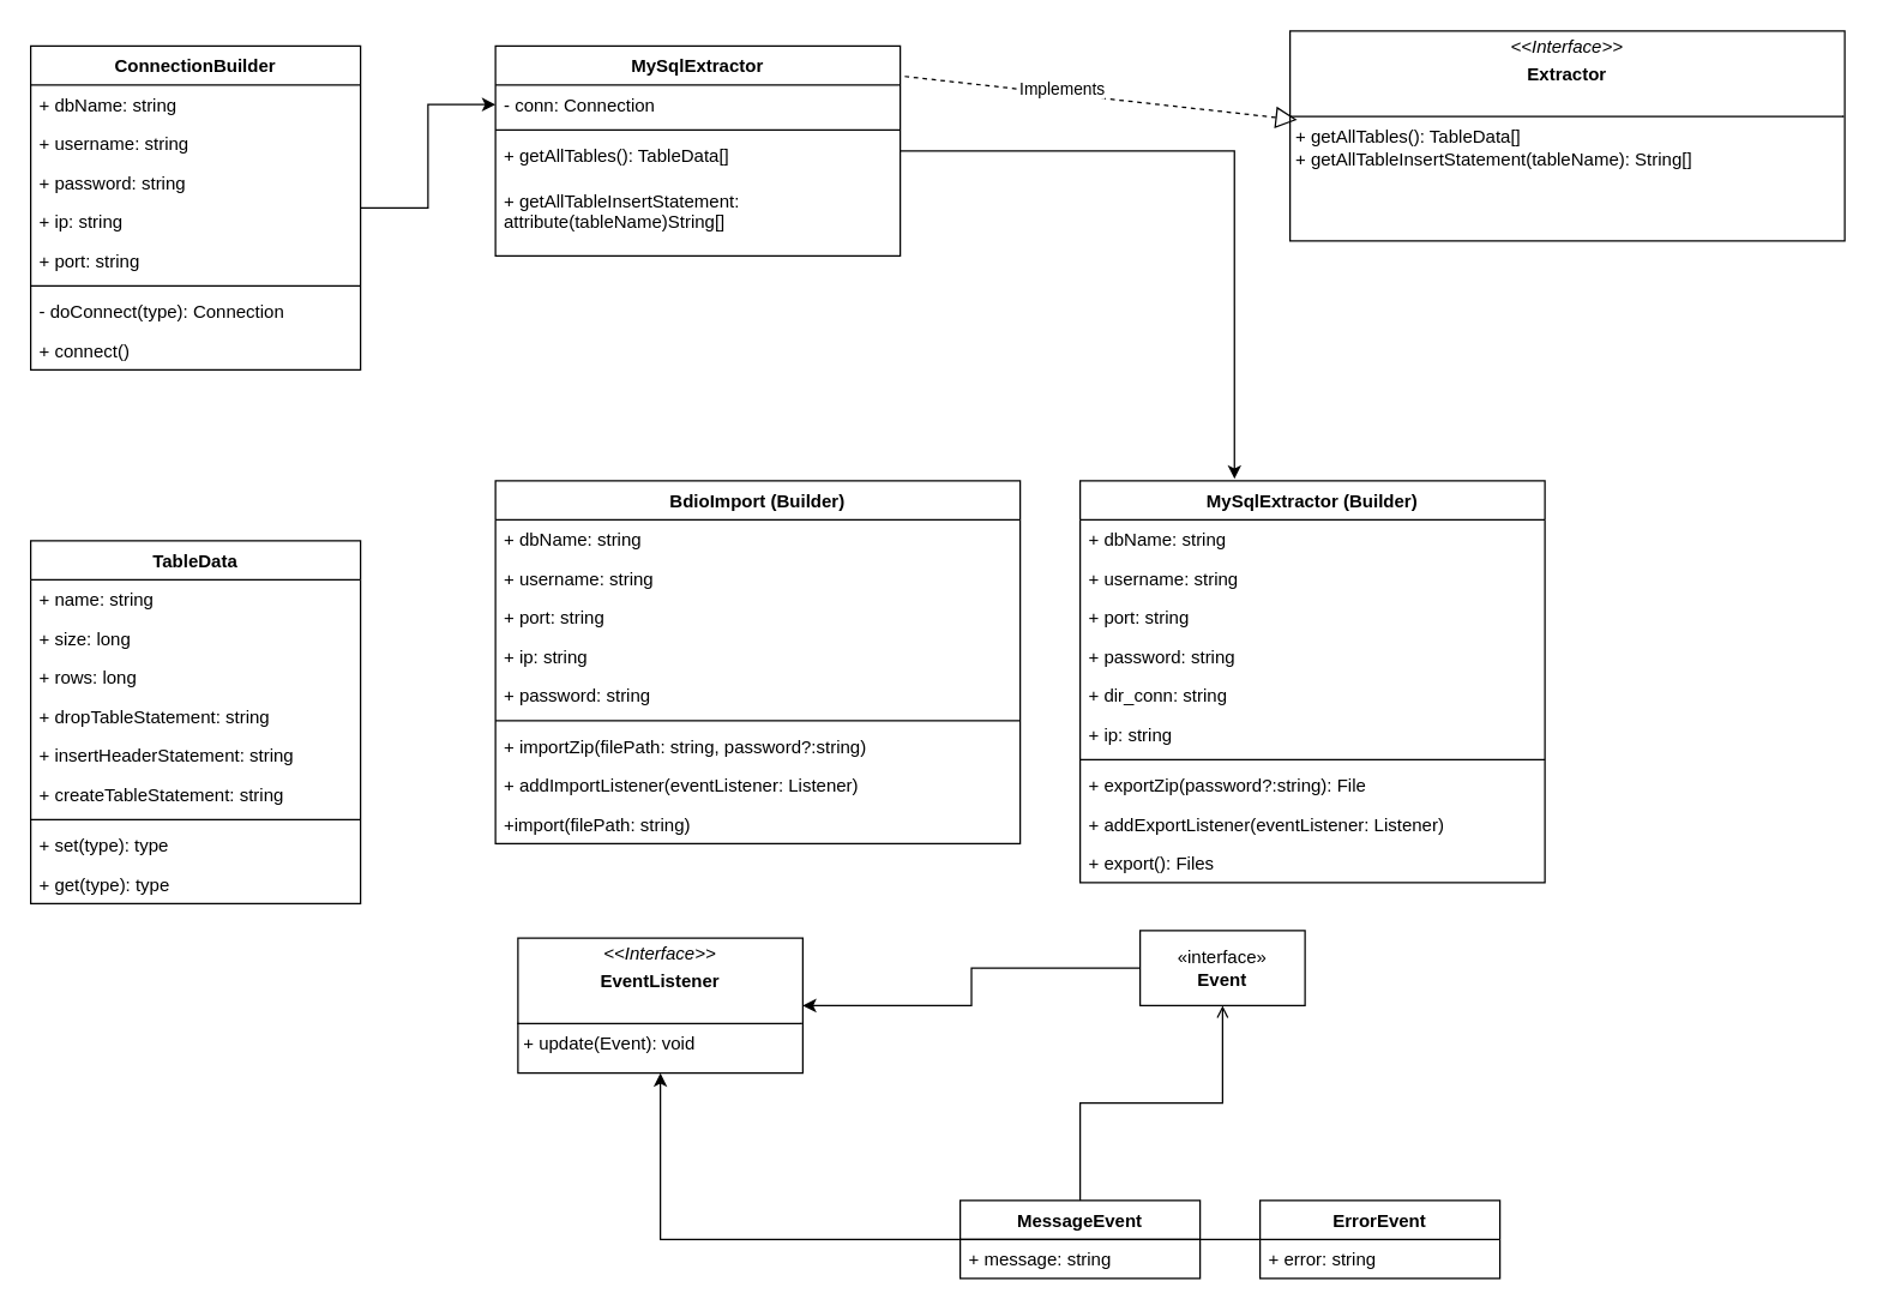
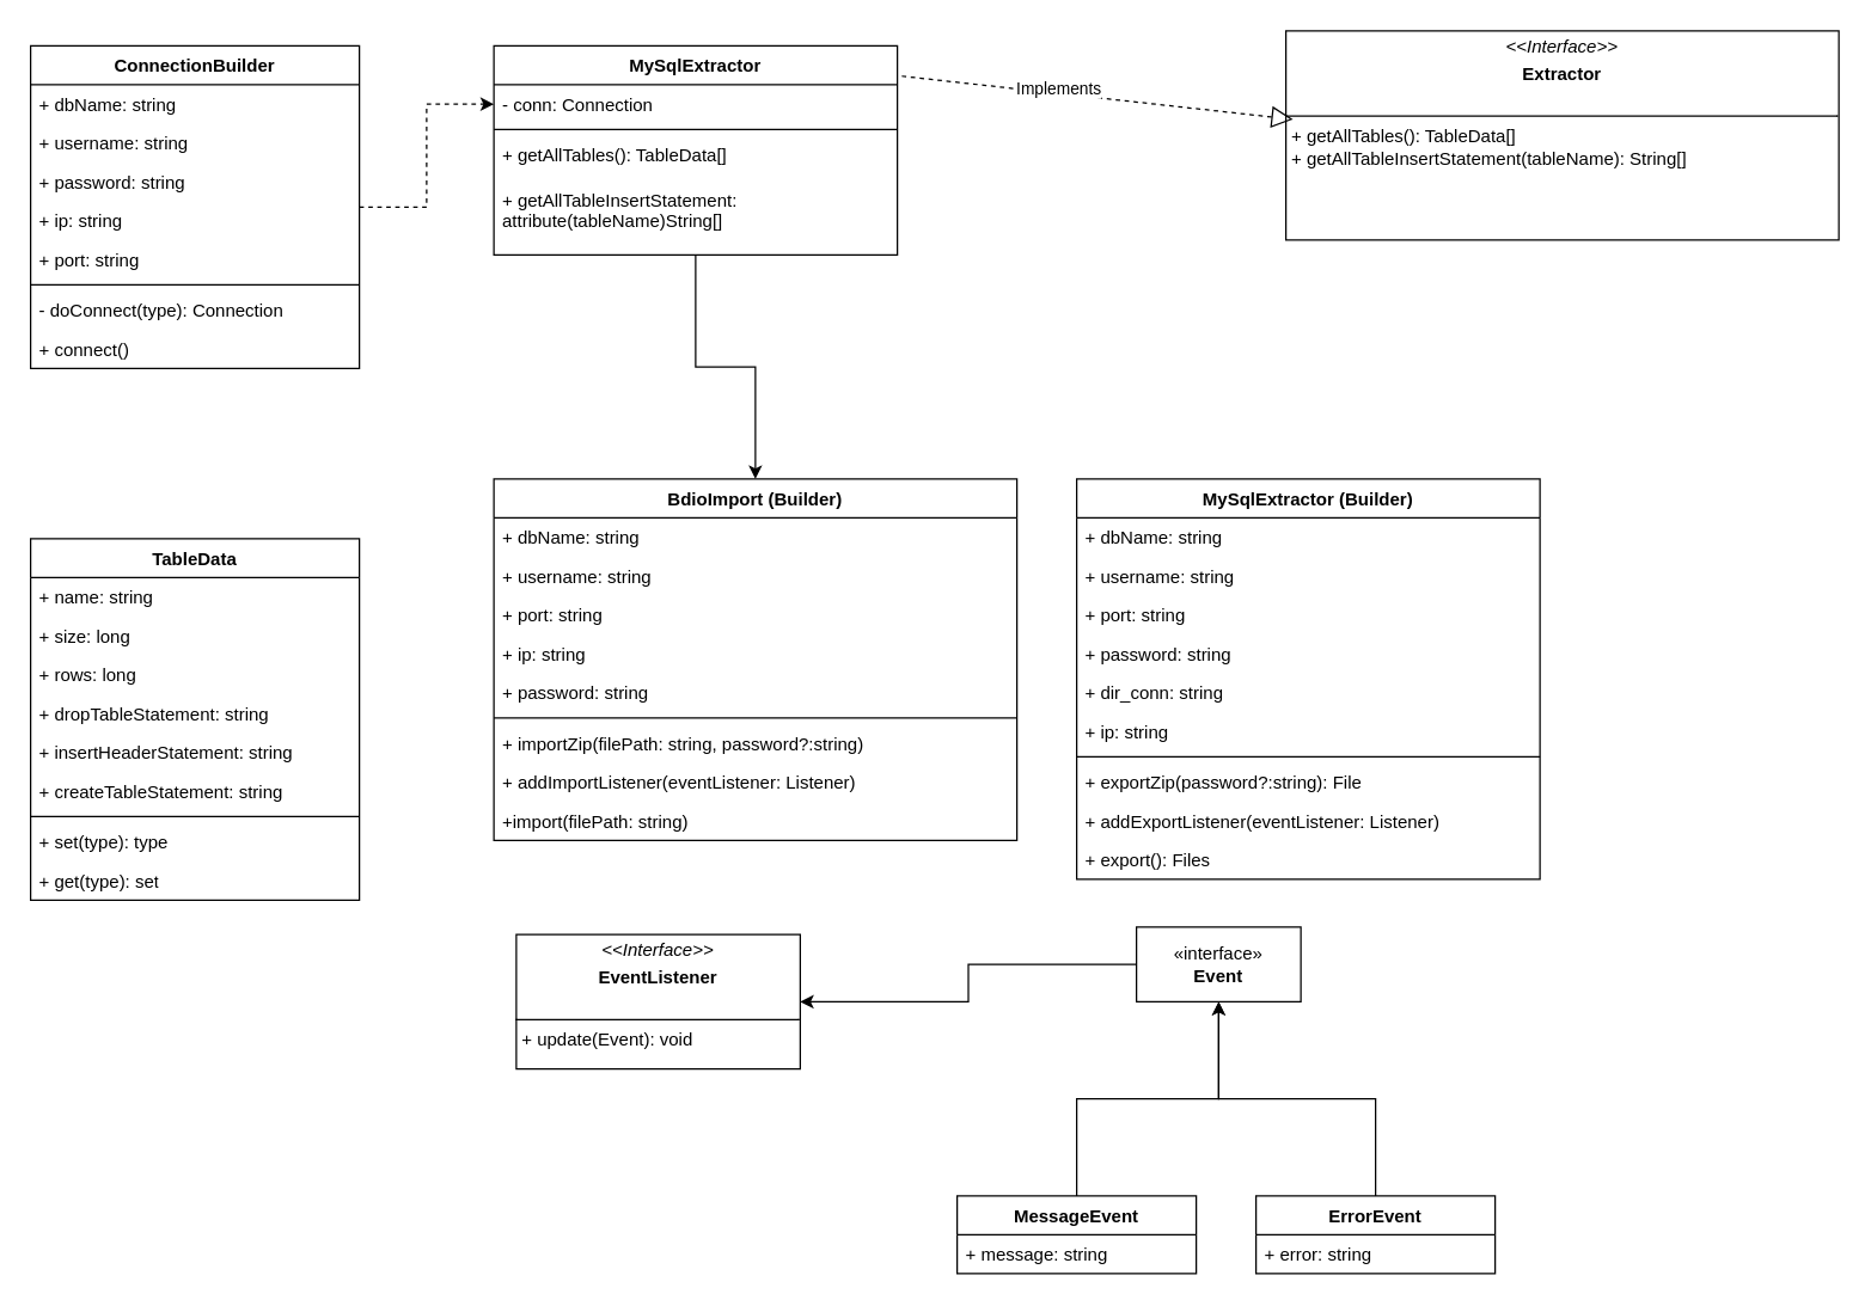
- <mxCell id="42" style="edgeStyle=orthogonalEdgeStyle;rounded=0;orthogonalLoop=1;jettySize=auto;html=1;entryX=0.332;entryY=-0.005;entryDx=0;entryDy=0;entryPerimeter=0;" edge="1" parent="1" source="13" target="31"><mxGeometry relative="1" as="geometry" /></mxCell>
- <mxCell id="2" style="edgeStyle=orthogonalEdgeStyle;rounded=0;orthogonalLoop=1;jettySize=auto;html=1;entryX=0;entryY=0.5;entryDx=0;entryDy=0;" edge="1" parent="1" source="3" target="14"><mxGeometry relative="1" as="geometry" /></mxCell>
+ <mxCell id="2" style="edgeStyle=orthogonalEdgeStyle;rounded=0;orthogonalLoop=1;jettySize=auto;html=1;entryX=0;entryY=0.5;entryDx=0;entryDy=0;dashed=1;" edge="1" parent="1" source="3" target="14"><mxGeometry relative="1" as="geometry" /></mxCell>
+ <mxCell id="12" style="edgeStyle=orthogonalEdgeStyle;rounded=0;orthogonalLoop=1;jettySize=auto;html=1;entryX=0.5;entryY=0;entryDx=0;entryDy=0;" edge="1" parent="1" source="13" target="21"><mxGeometry relative="1" as="geometry" /></mxCell>
- <mxCell id="52" value="+ get(type): type" style="text;strokeColor=none;fillColor=none;align=left;verticalAlign=top;spacingLeft=4;spacingRight=4;overflow=hidden;rotatable=0;points=[[0,0.5],[1,0.5]];portConstraint=eastwest;whiteSpace=wrap;html=1;" vertex="1" parent="43"><mxGeometry y="216" width="220" height="26" as="geometry" /></mxCell>
+ <mxCell id="52" value="+ get(type): set" style="text;strokeColor=none;fillColor=none;align=left;verticalAlign=top;spacingLeft=4;spacingRight=4;overflow=hidden;rotatable=0;points=[[0,0.5],[1,0.5]];portConstraint=eastwest;whiteSpace=wrap;html=1;" vertex="1" parent="43"><mxGeometry y="216" width="220" height="26" as="geometry" /></mxCell>
- <mxCell id="56" style="edgeStyle=orthogonalEdgeStyle;rounded=0;orthogonalLoop=1;jettySize=auto;html=1;entryX=0.5;entryY=1;entryDx=0;entryDy=0;endArrow=open;" edge="1" parent="1" source="57" target="55"><mxGeometry relative="1" as="geometry" /></mxCell>
+ <mxCell id="56" style="edgeStyle=orthogonalEdgeStyle;rounded=0;orthogonalLoop=1;jettySize=auto;html=1;entryX=0.5;entryY=1;entryDx=0;entryDy=0;" edge="1" parent="1" source="57" target="55"><mxGeometry relative="1" as="geometry" /></mxCell>
- <mxCell id="59" style="edgeStyle=orthogonalEdgeStyle;rounded=0;orthogonalLoop=1;jettySize=auto;html=1;" edge="1" parent="1" source="60" target="53"><mxGeometry relative="1" as="geometry" /></mxCell>
+ <mxCell id="59" style="edgeStyle=orthogonalEdgeStyle;rounded=0;orthogonalLoop=1;jettySize=auto;html=1;entryX=0.5;entryY=1;entryDx=0;entryDy=0;" edge="1" parent="1" source="60" target="55"><mxGeometry relative="1" as="geometry" /></mxCell>
